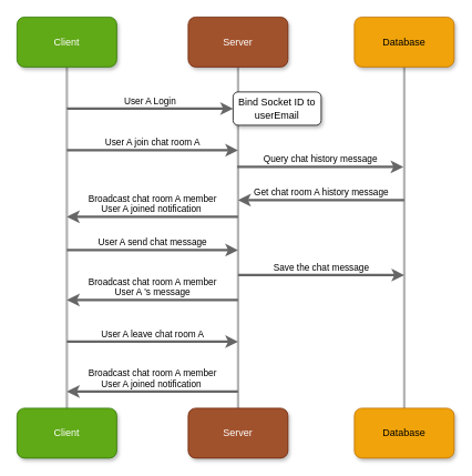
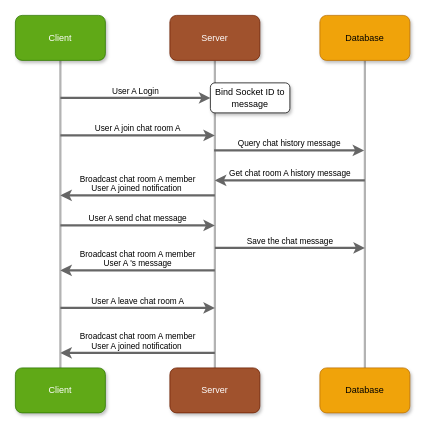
- <mxCell id="12" value="Bind Socket ID to userEmail" style="rounded=1;whiteSpace=wrap;html=1;shadow=1;" vertex="1" parent="1"><mxGeometry x="280" y="110" width="106" height="40" as="geometry" /></mxCell>
+ <mxCell id="12" value="Bind Socket ID to message" style="rounded=1;whiteSpace=wrap;html=1;shadow=1;" vertex="1" parent="1"><mxGeometry x="280" y="110" width="106" height="40" as="geometry" /></mxCell>
